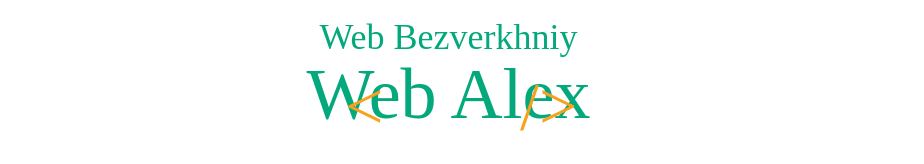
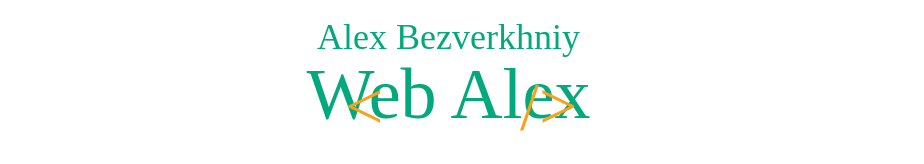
- <mxCell id="4" value="Web Bezverkhniy" style="text;html=1;strokeColor=none;fillColor=none;align=center;verticalAlign=middle;whiteSpace=wrap;rounded=0;fontSize=48;fontFamily=Comic Neue;fontColor=#03A87C;" vertex="1" parent="2"><mxGeometry width="610" height="55" as="geometry" /></mxCell>
+ <mxCell id="4" value="Alex Bezverkhniy" style="text;html=1;strokeColor=none;fillColor=none;align=center;verticalAlign=middle;whiteSpace=wrap;rounded=0;fontSize=48;fontFamily=Comic Neue;fontColor=#03A87C;" vertex="1" parent="2"><mxGeometry width="610" height="55" as="geometry" /></mxCell>
